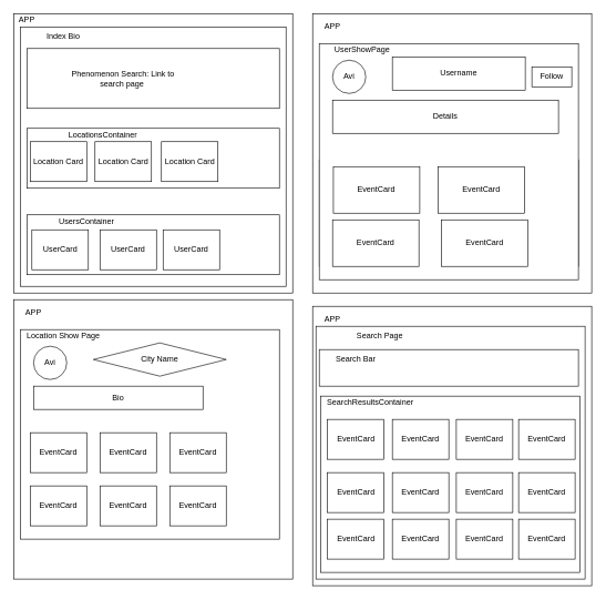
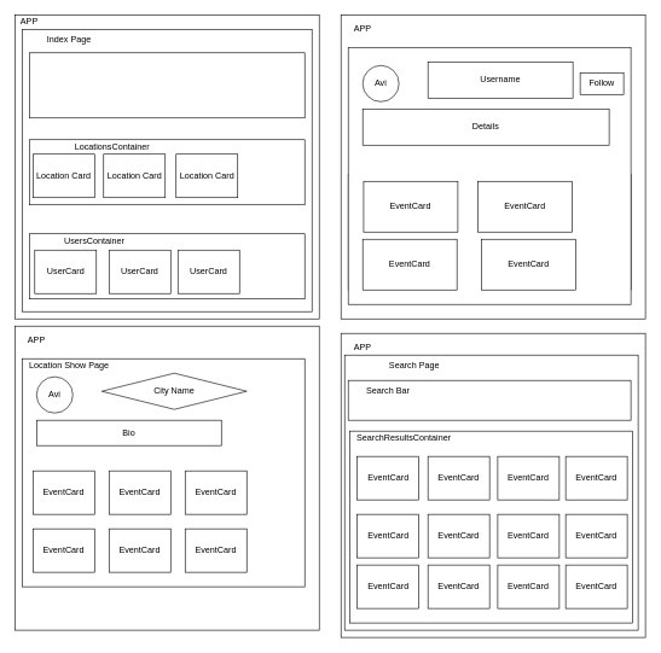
- <mxCell id="35" value="Index Bio" style="text;html=1;strokeColor=none;fillColor=none;align=center;verticalAlign=middle;whiteSpace=wrap;rounded=0;" parent="1" vertex="1"><mxGeometry x="40" y="45" width="110" height="20" as="geometry" /></mxCell>
+ <mxCell id="35" value="Index Page" style="text;html=1;strokeColor=none;fillColor=none;align=center;verticalAlign=middle;whiteSpace=wrap;rounded=0;" parent="1" vertex="1"><mxGeometry x="40" y="45" width="110" height="20" as="geometry" /></mxCell>
- <mxCell id="21" value="UserShowPage" style="text;html=1;strokeColor=none;fillColor=none;align=center;verticalAlign=middle;whiteSpace=wrap;rounded=0;" parent="1" vertex="1"><mxGeometry x="480" y="65" width="130" height="20" as="geometry" /></mxCell>
- <mxCell id="10" value="Phenomenon Search: Link to search page&amp;nbsp;" style="text;html=1;strokeColor=none;fillColor=none;align=center;verticalAlign=middle;whiteSpace=wrap;rounded=0;" parent="1" vertex="1"><mxGeometry x="90" y="107.5" width="190" height="20" as="geometry" /></mxCell>
